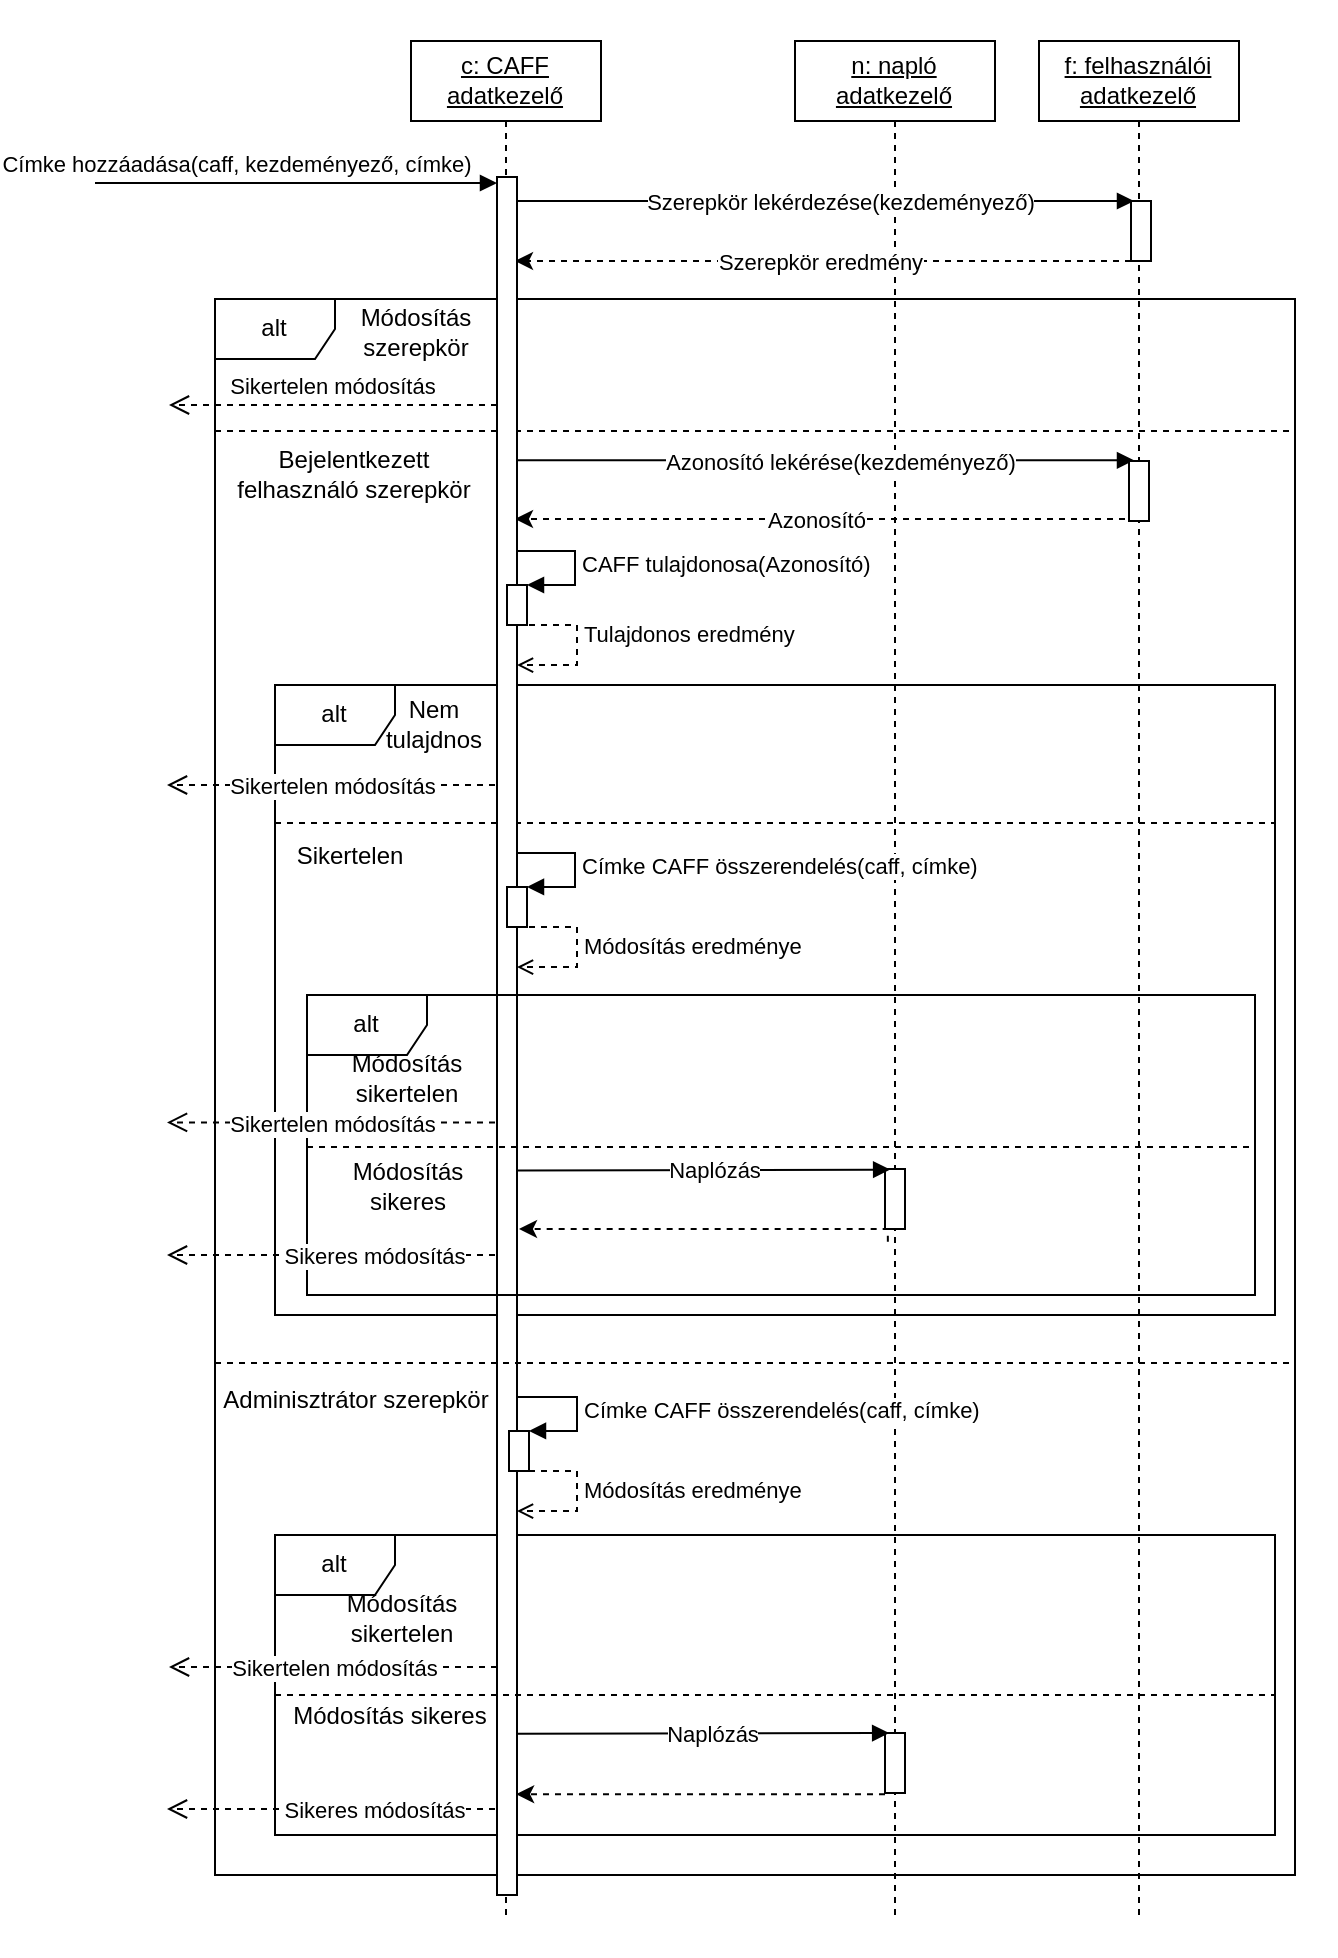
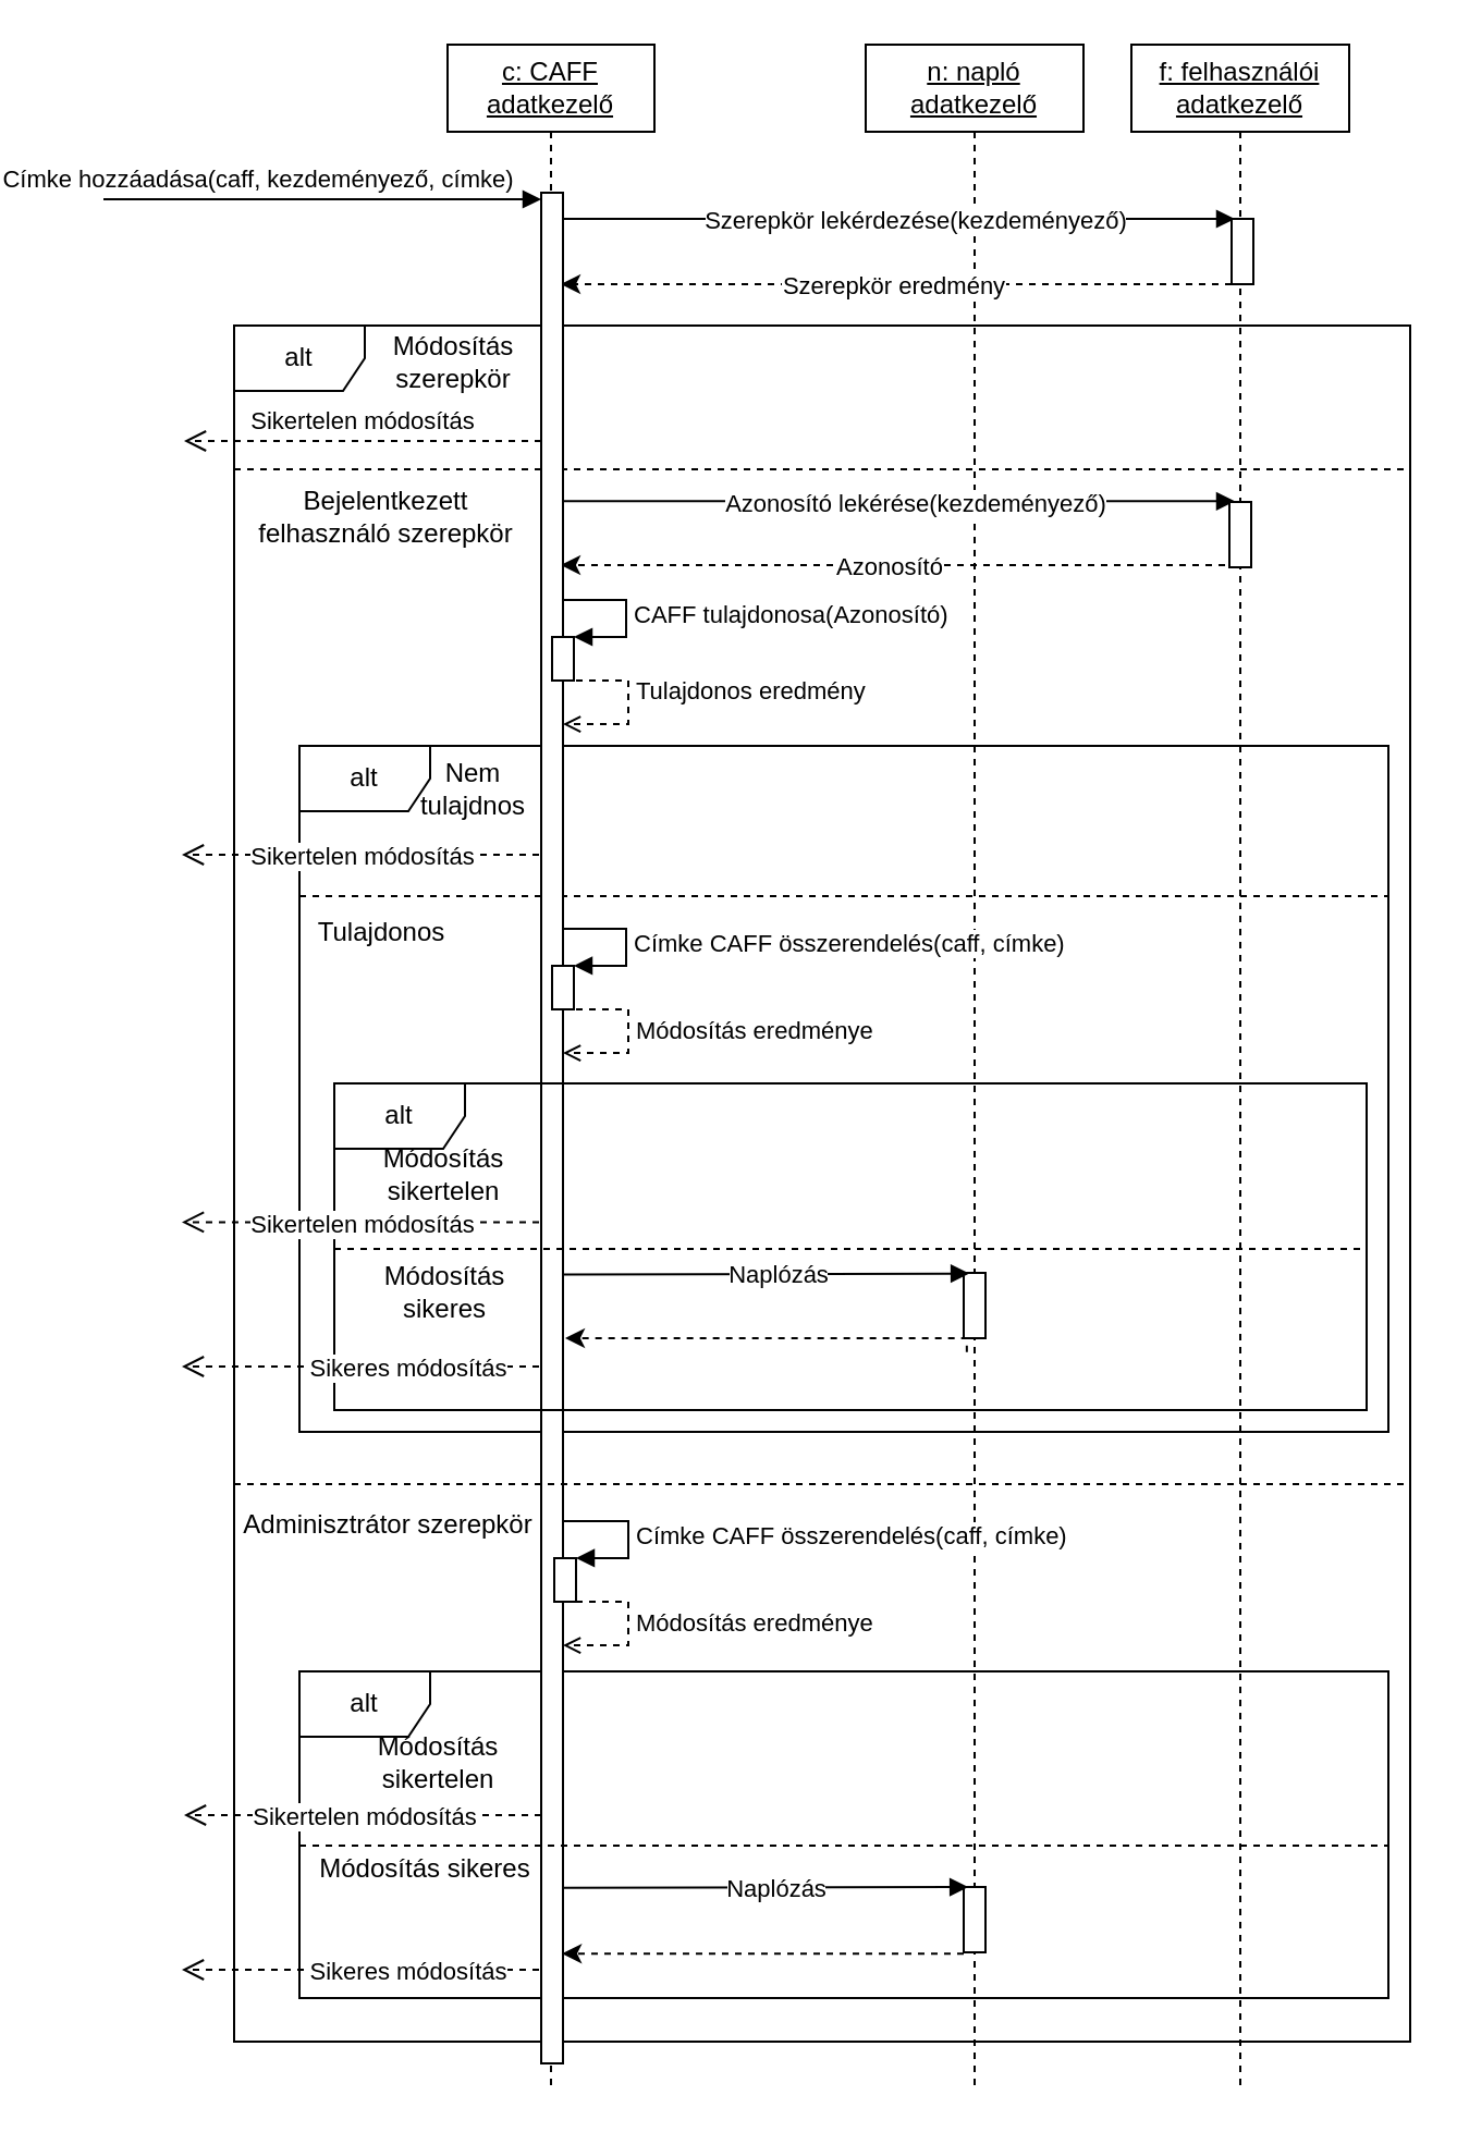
- <mxCell id="35" value="Sikertelen" style="text;html=1;strokeColor=none;fillColor=none;align=center;verticalAlign=middle;whiteSpace=wrap;rounded=0;" vertex="1" parent="1"><mxGeometry x="118" y="413" width="60" height="30" as="geometry" /></mxCell>
+ <mxCell id="35" value="Tulajdonos" style="text;html=1;strokeColor=none;fillColor=none;align=center;verticalAlign=middle;whiteSpace=wrap;rounded=0;" vertex="1" parent="1"><mxGeometry x="118" y="413" width="60" height="30" as="geometry" /></mxCell>
